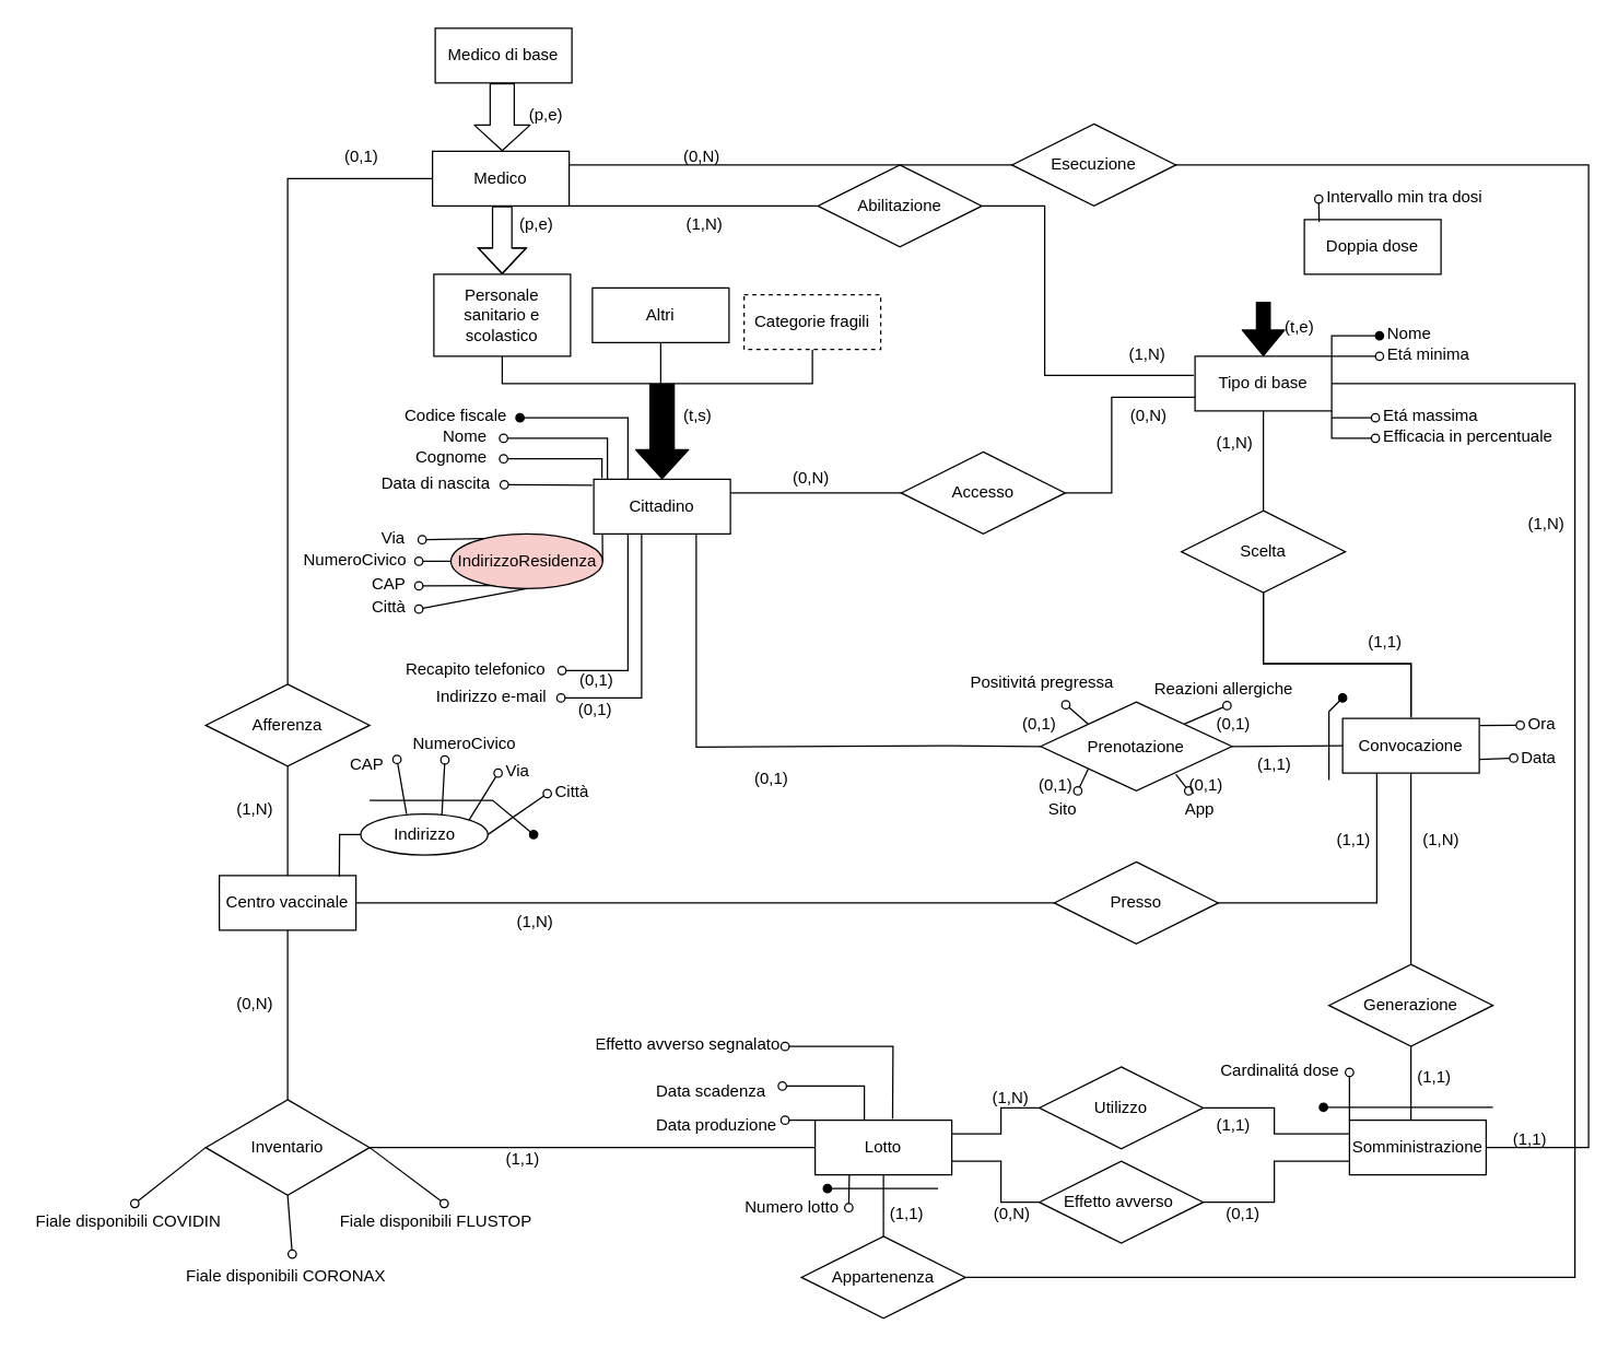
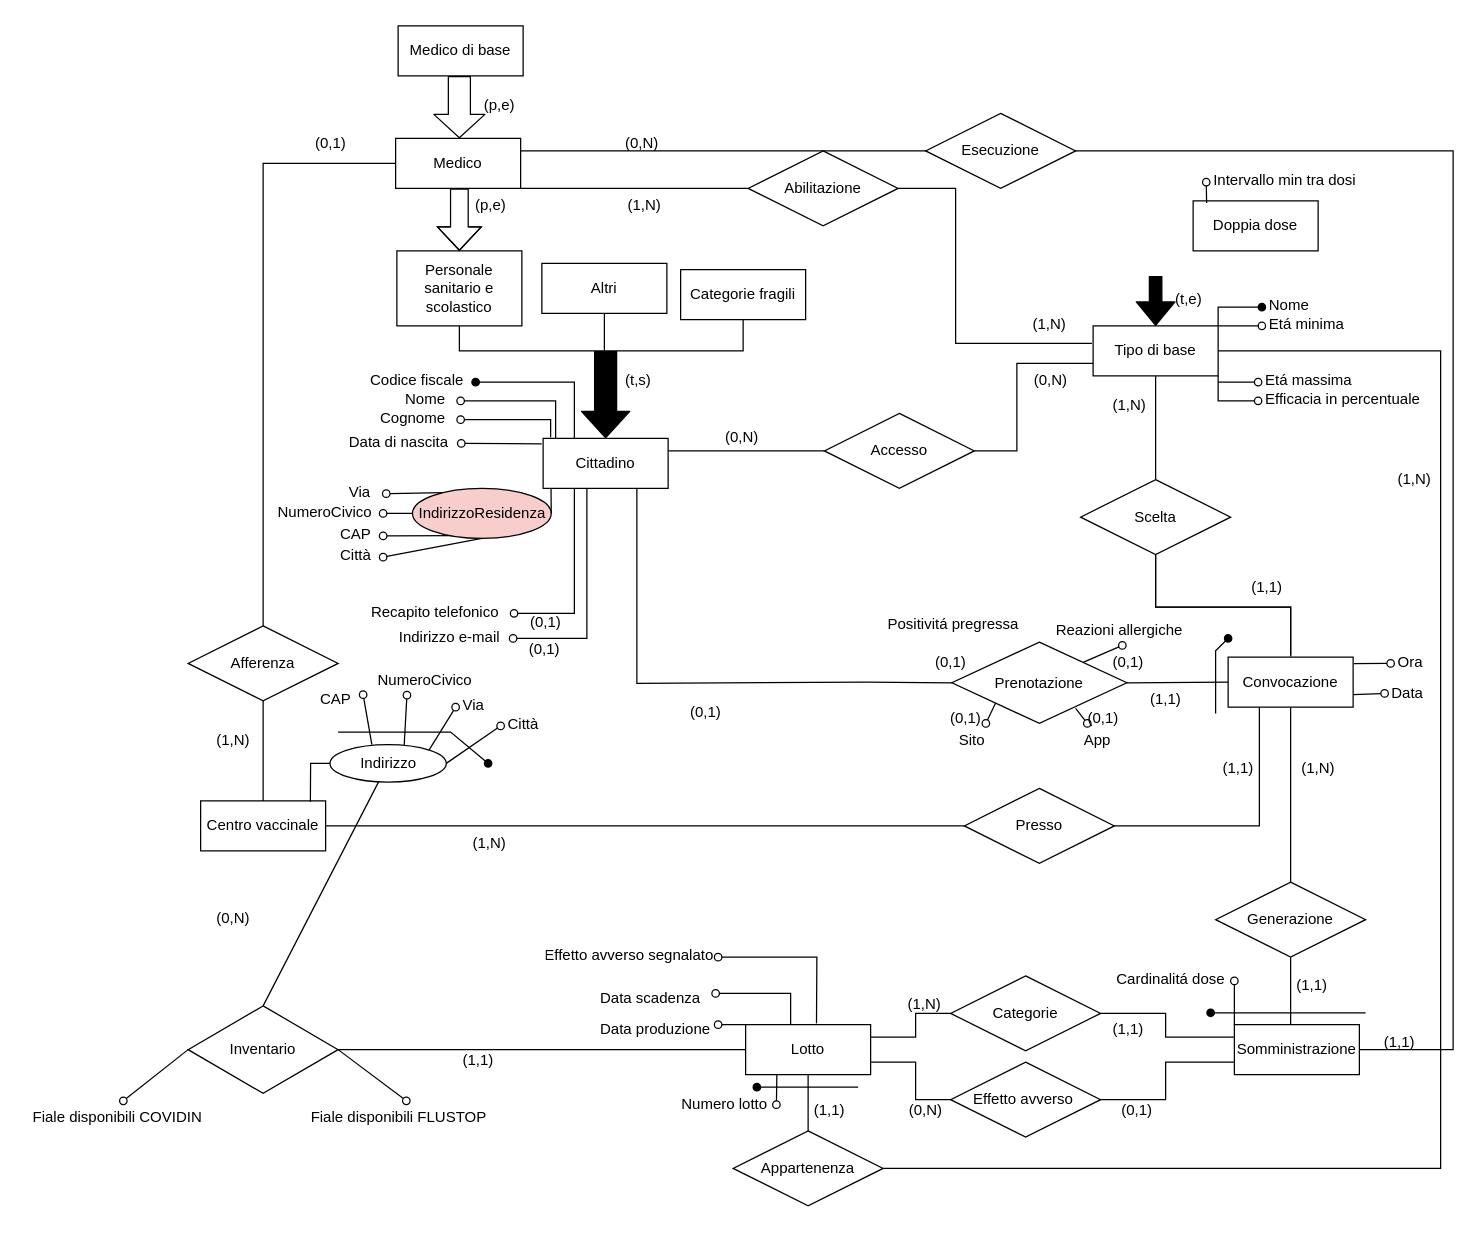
- <mxCell id="20" value="Categorie fragili" style="whiteSpace=wrap;html=1;align=center;dashed=1;" vertex="1" parent="1"><mxGeometry x="544" y="215" width="100" height="40" as="geometry" /></mxCell>
+ <mxCell id="20" value="Categorie fragili" style="whiteSpace=wrap;html=1;align=center;" vertex="1" parent="1"><mxGeometry x="544" y="215" width="100" height="40" as="geometry" /></mxCell>
- <mxCell id="107" value="Scelta" style="shape=rhombus;perimeter=rhombusPerimeter;whiteSpace=wrap;html=1;align=center;" vertex="1" parent="1"><mxGeometry x="864" y="373" width="120" height="60" as="geometry" /></mxCell>
+ <mxCell id="107" value="Scelta" style="shape=rhombus;perimeter=rhombusPerimeter;whiteSpace=wrap;html=1;align=center;" vertex="1" parent="1"><mxGeometry x="864" y="383" width="120" height="60" as="geometry" /></mxCell>
- <mxCell id="15" value="" style="endArrow=none;html=1;entryX=0;entryY=0;entryDx=0;entryDy=0;startArrow=oval;startFill=0;" edge="1" parent="1" source="156" target="61"><mxGeometry width="50" height="50" relative="1" as="geometry"><mxPoint x="368.5" y="370" as="sourcePoint" /><mxPoint x="474" y="420" as="targetPoint" /></mxGeometry></mxCell>
- <mxCell id="112" value="" style="endArrow=none;html=1;exitX=0.5;exitY=0;exitDx=0;exitDy=0;entryX=0.5;entryY=1;entryDx=0;entryDy=0;" edge="1" parent="1" source="113" target="51"><mxGeometry width="50" height="50" relative="1" as="geometry"><mxPoint x="202" y="930" as="sourcePoint" /><mxPoint x="233" y="679" as="targetPoint" /></mxGeometry></mxCell>
+ <mxCell id="112" value="" style="endArrow=none;html=1;exitX=0.5;exitY=0;exitDx=0;exitDy=0;" edge="1" parent="1" source="113" target="128"><mxGeometry width="50" height="50" relative="1" as="geometry"><mxPoint x="202" y="930" as="sourcePoint" /><mxPoint x="233" y="679" as="targetPoint" /></mxGeometry></mxCell>
- <mxCell id="78" value="Utilizzo" style="shape=rhombus;perimeter=rhombusPerimeter;whiteSpace=wrap;html=1;align=center;" vertex="1" parent="1"><mxGeometry x="760" y="780" width="120" height="60" as="geometry" /></mxCell>
+ <mxCell id="78" value="Categorie" style="shape=rhombus;perimeter=rhombusPerimeter;whiteSpace=wrap;html=1;align=center;" vertex="1" parent="1"><mxGeometry x="760" y="780" width="120" height="60" as="geometry" /></mxCell>
- <mxCell id="159" value="" style="endArrow=none;html=1;rounded=0;entryX=0.5;entryY=1;entryDx=0;entryDy=0;endFill=0;startArrow=oval;startFill=0;exitX=0.521;exitY=-0.067;exitDx=0;exitDy=0;exitPerimeter=0;" edge="1" parent="1" source="160" target="113"><mxGeometry relative="1" as="geometry"><mxPoint x="210" y="920" as="sourcePoint" /><mxPoint x="160" y="849" as="targetPoint" /><Array as="points" /></mxGeometry></mxCell>
- <mxCell id="160" value="Fiale disponibili CORONAX" style="text;strokeColor=none;fillColor=none;spacingLeft=4;spacingRight=4;overflow=hidden;rotatable=0;points=[[0,0.5],[1,0.5]];portConstraint=eastwest;fontSize=12;" vertex="1" parent="1"><mxGeometry x="130" y="919" width="160" height="30" as="geometry" /></mxCell>
